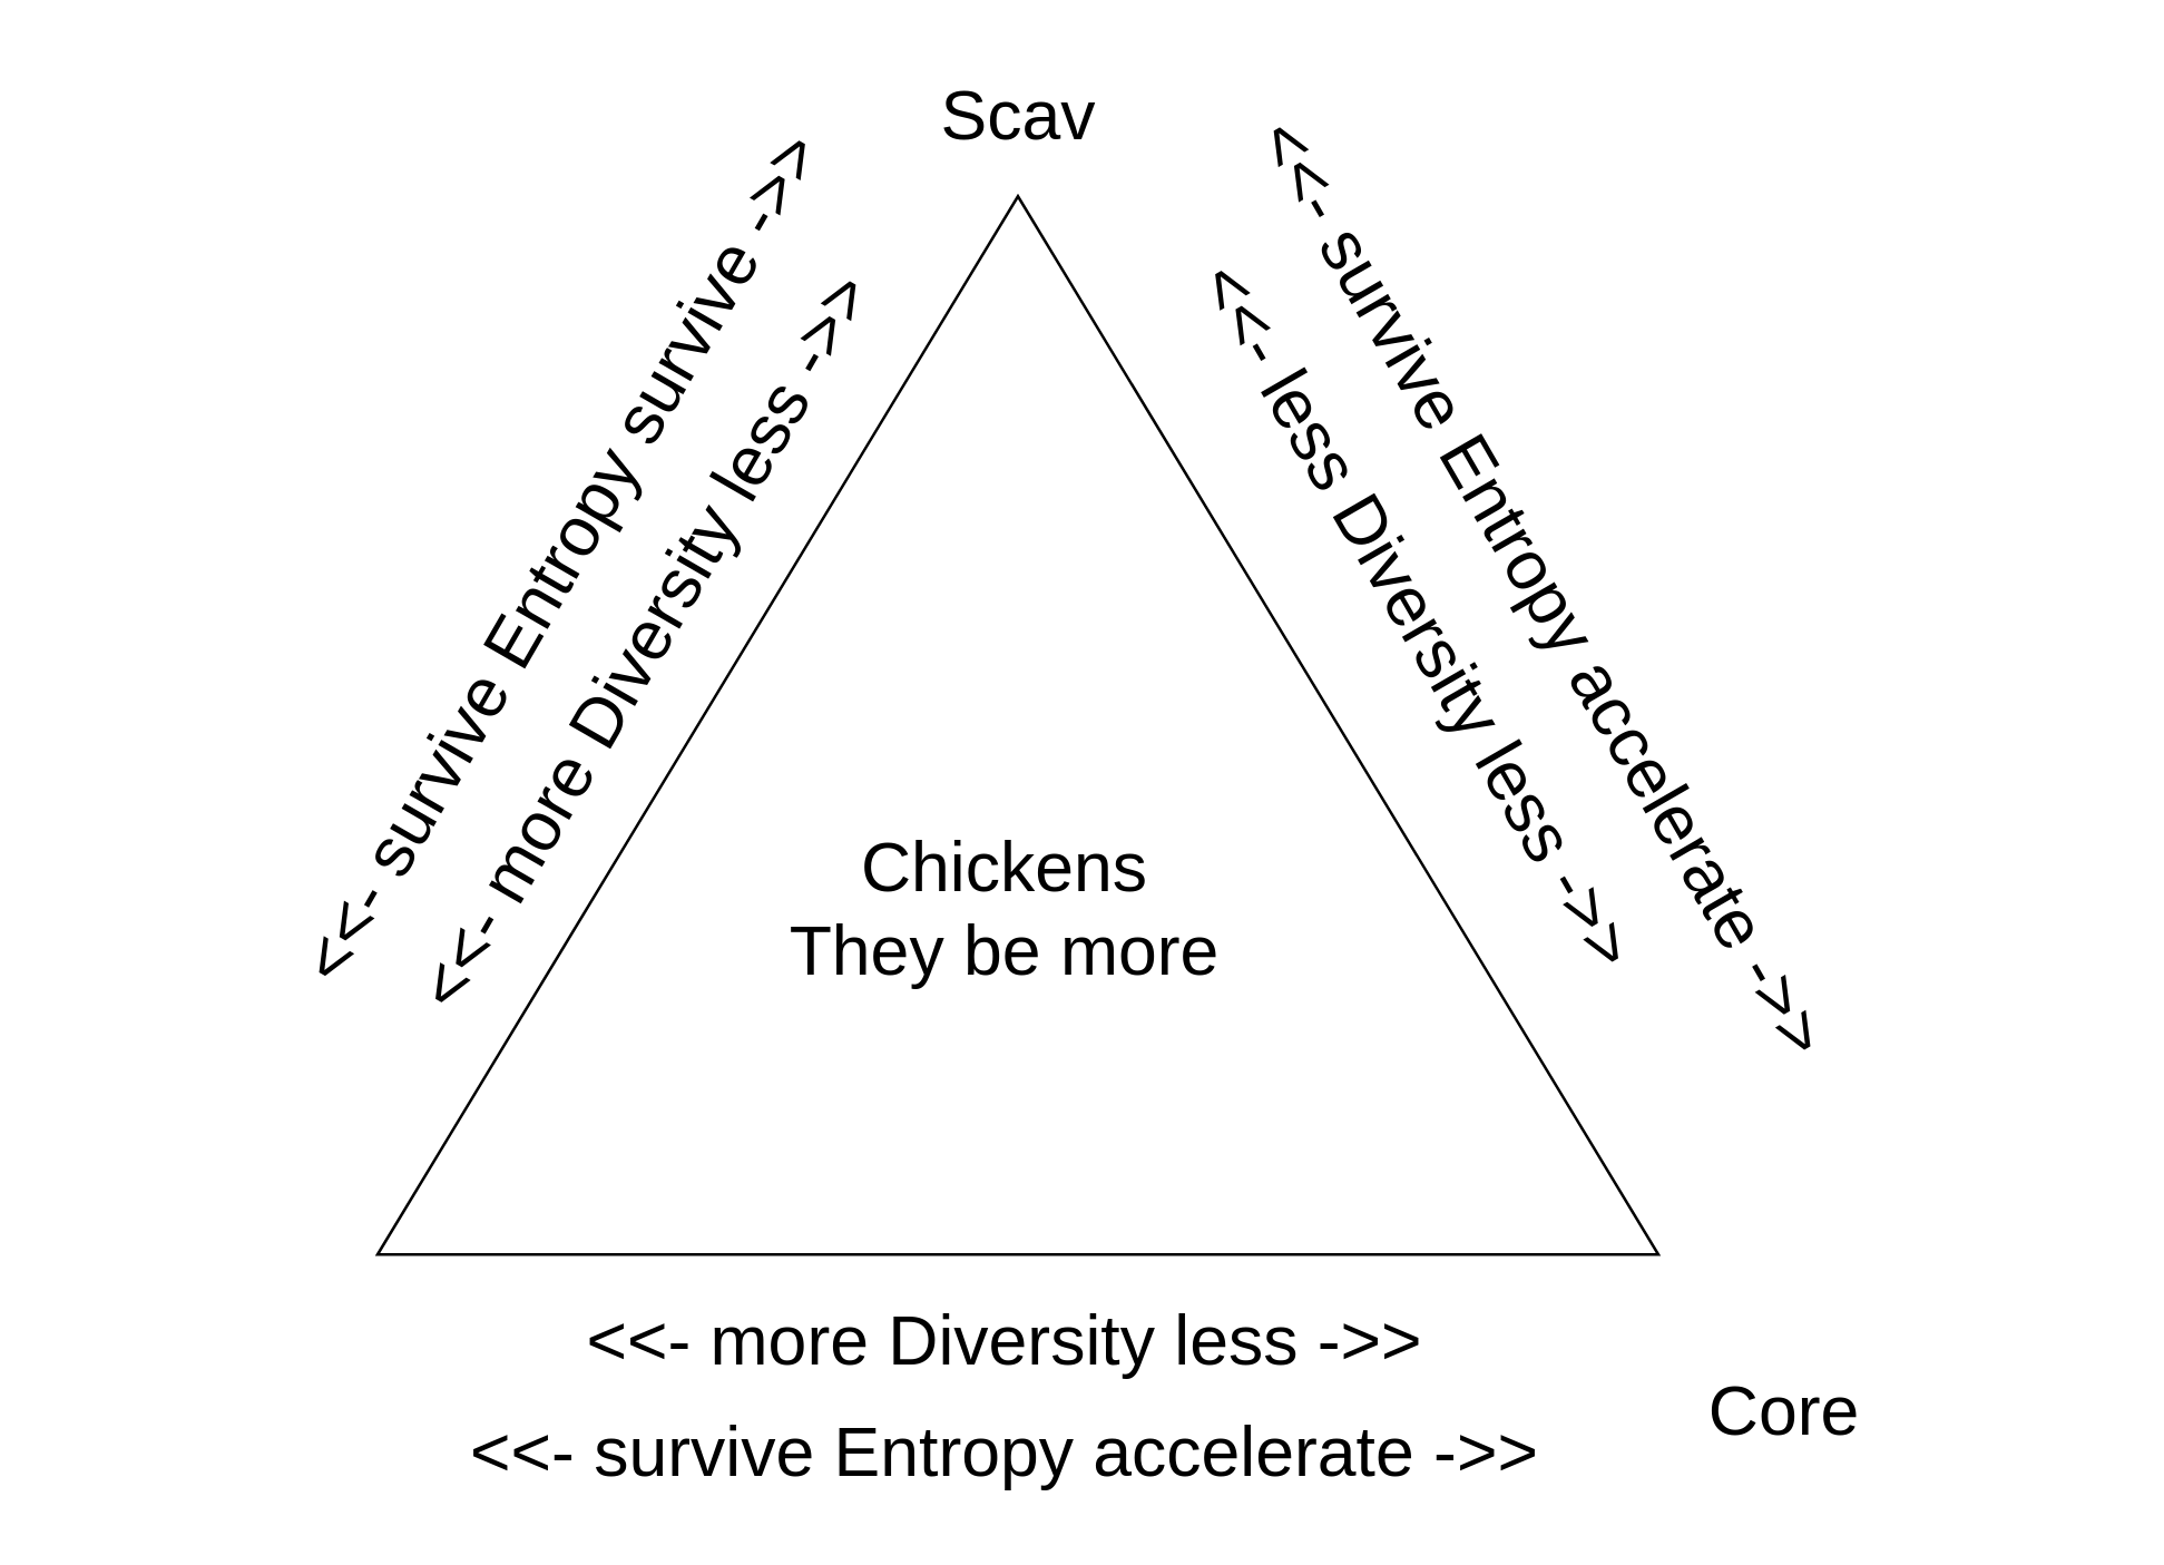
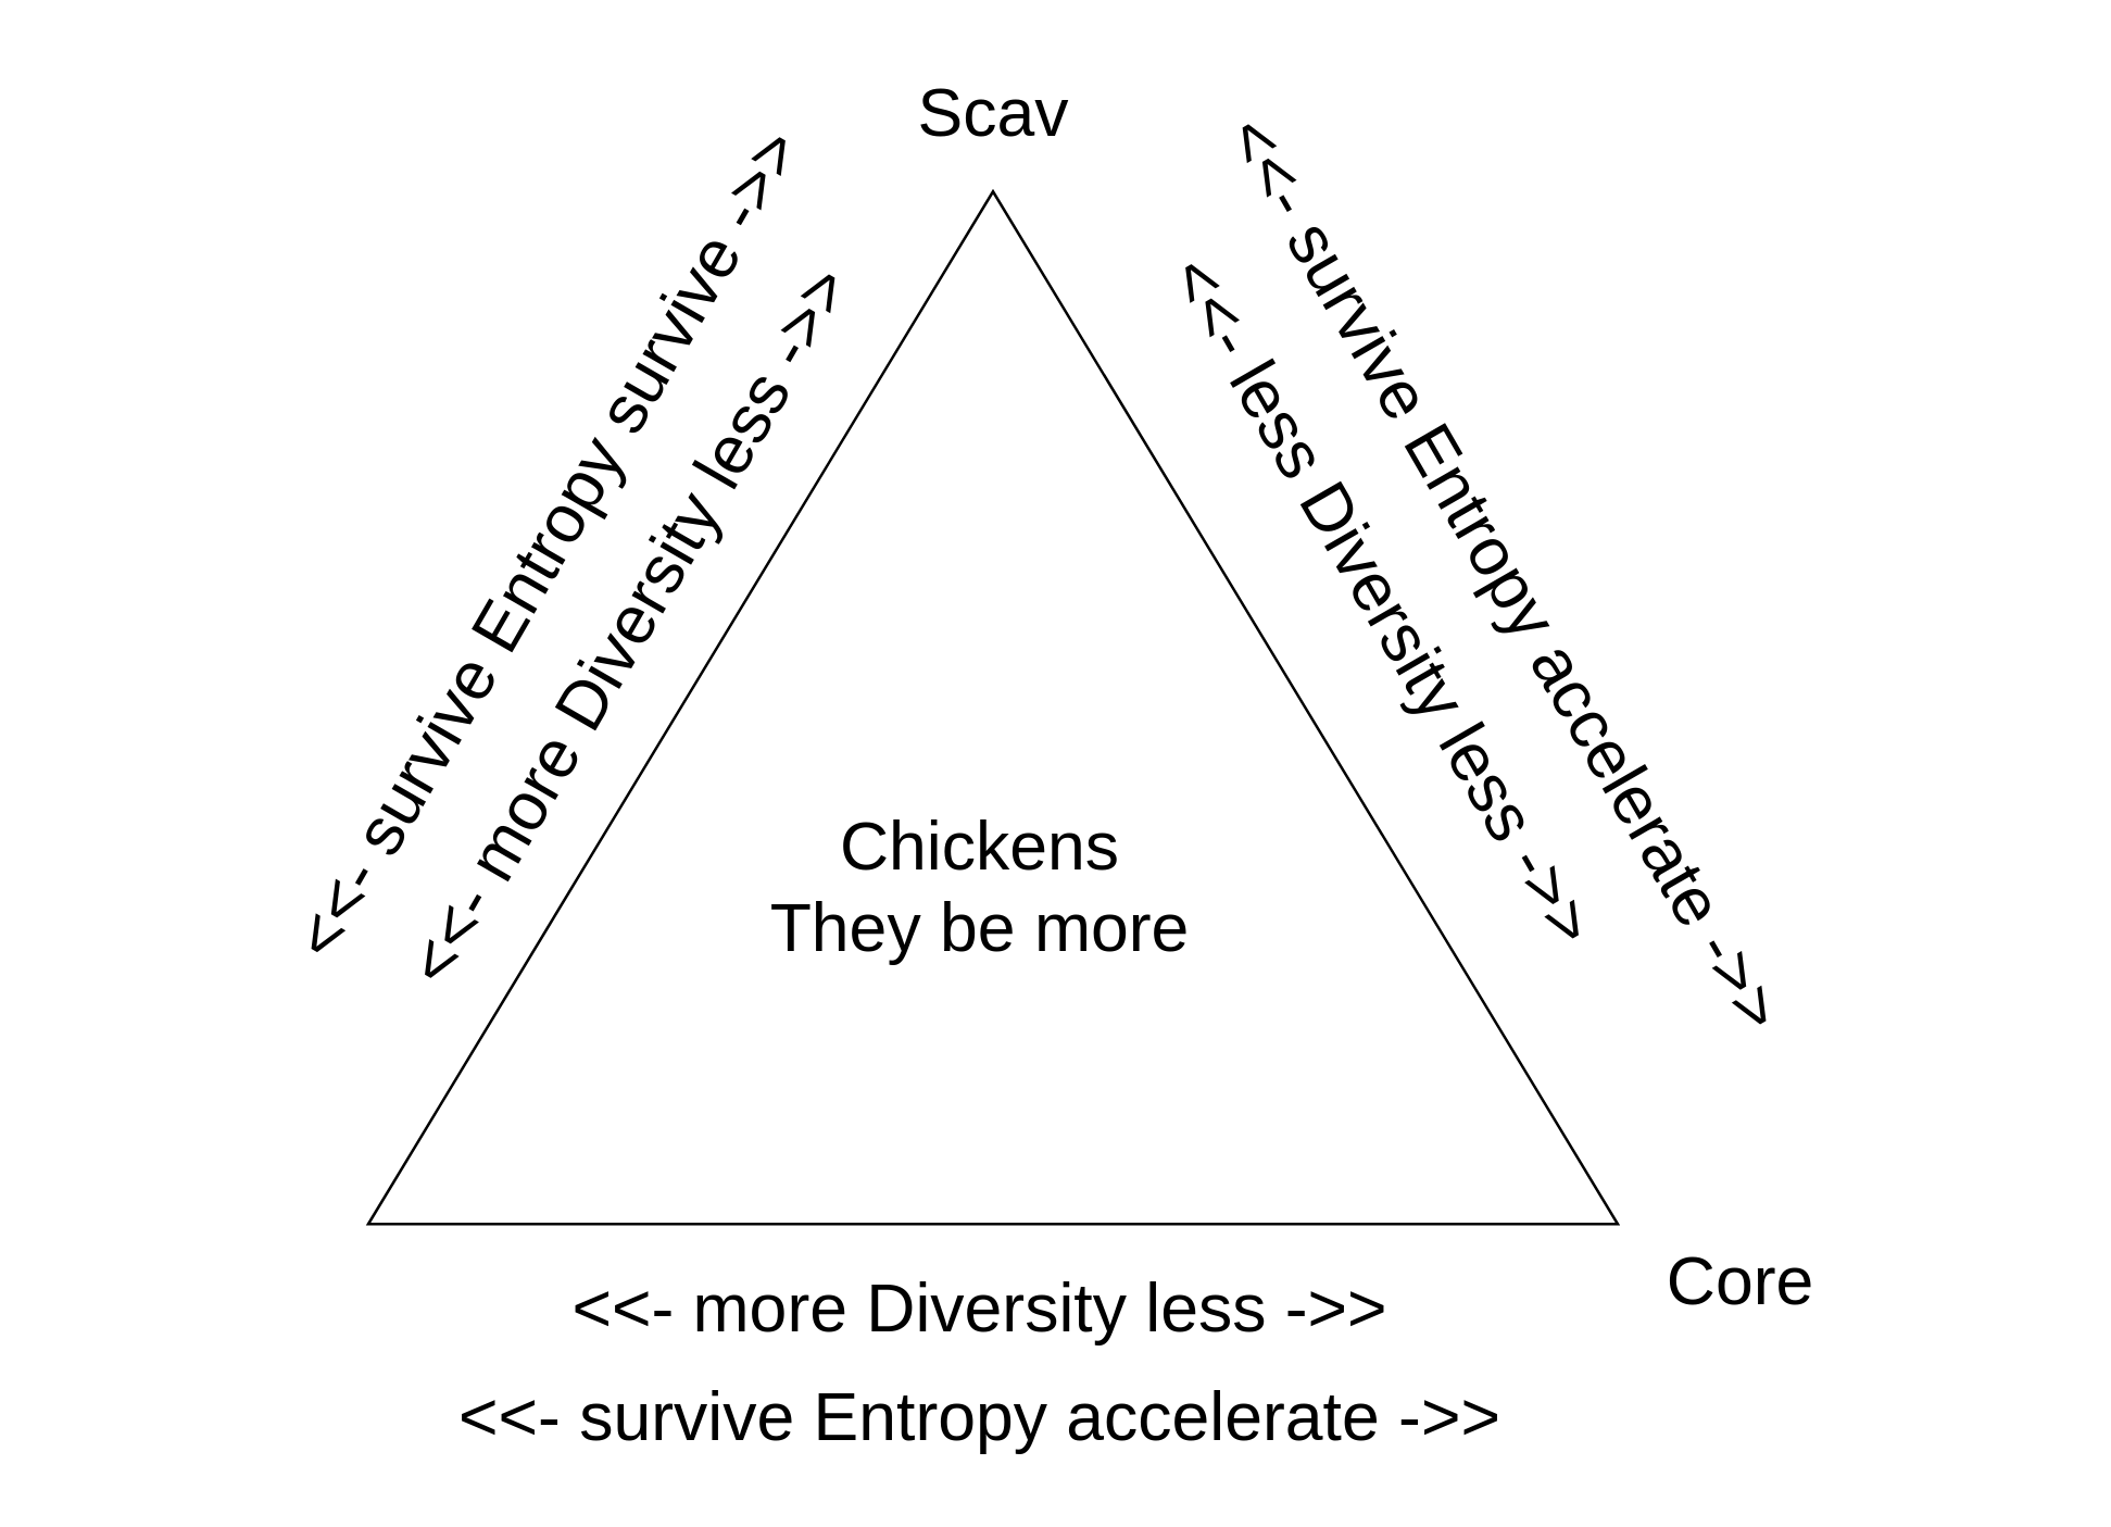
- <mxCell id="4" value="Core" style="text;html=1;align=center;verticalAlign=middle;resizable=0;points=[];autosize=1;strokeColor=none;fontSize=25;" parent="1" vertex="1"><mxGeometry x="605" y="485" width="70" height="40" as="geometry" /></mxCell>
+ <mxCell id="4" value="Core" style="text;html=1;align=center;verticalAlign=middle;resizable=0;points=[];autosize=1;strokeColor=none;fontSize=25;" parent="1" vertex="1"><mxGeometry x="605" y="450" width="70" height="40" as="geometry" /></mxCell>
